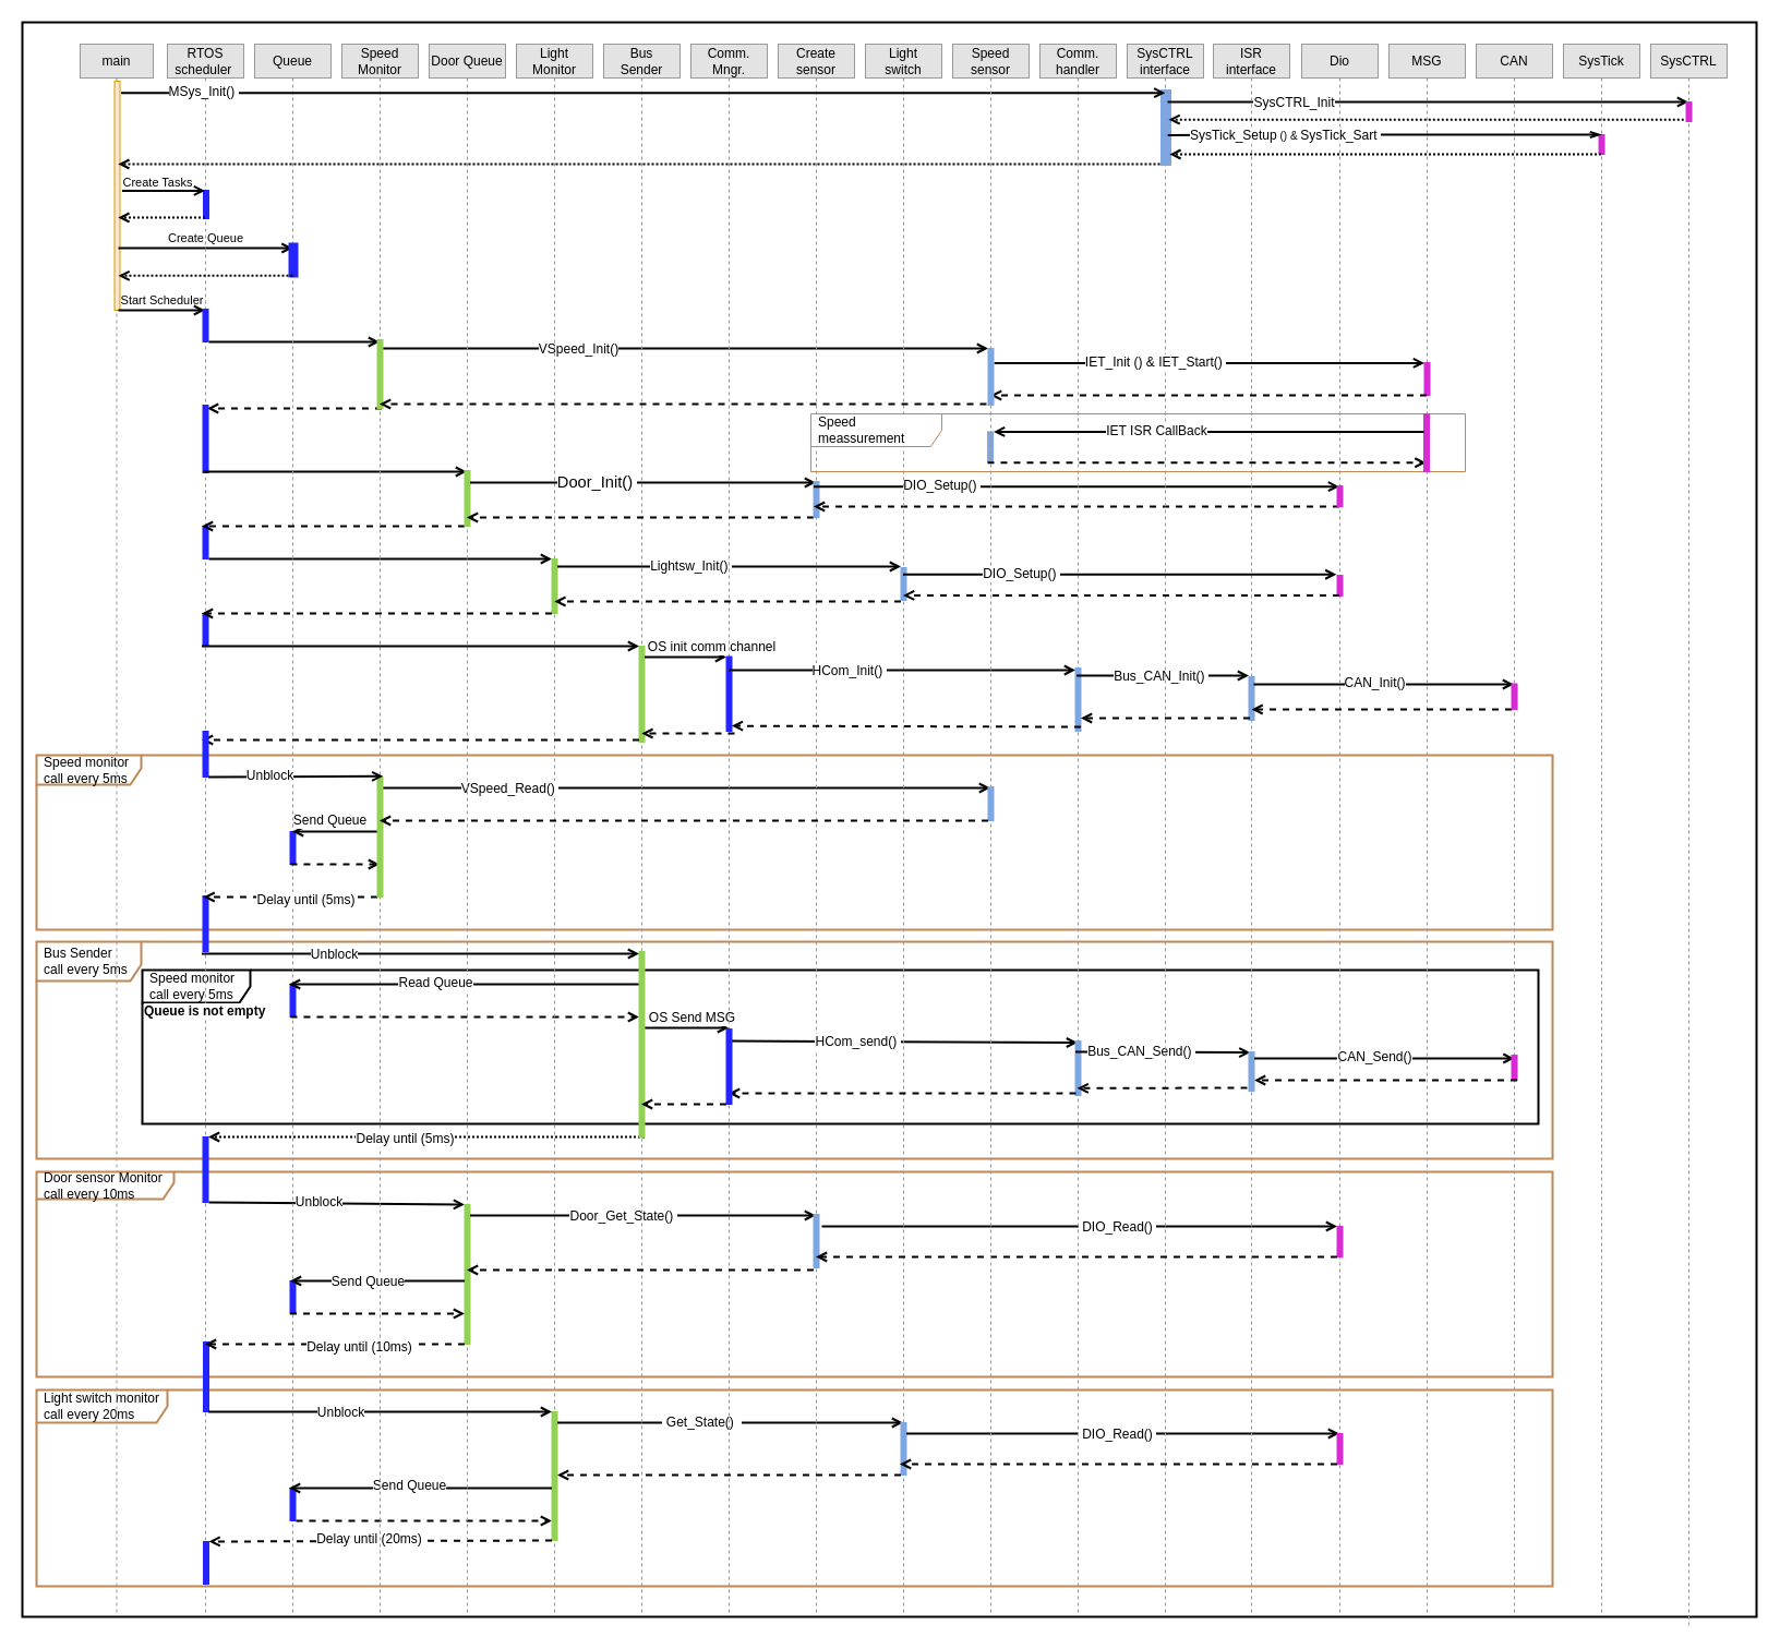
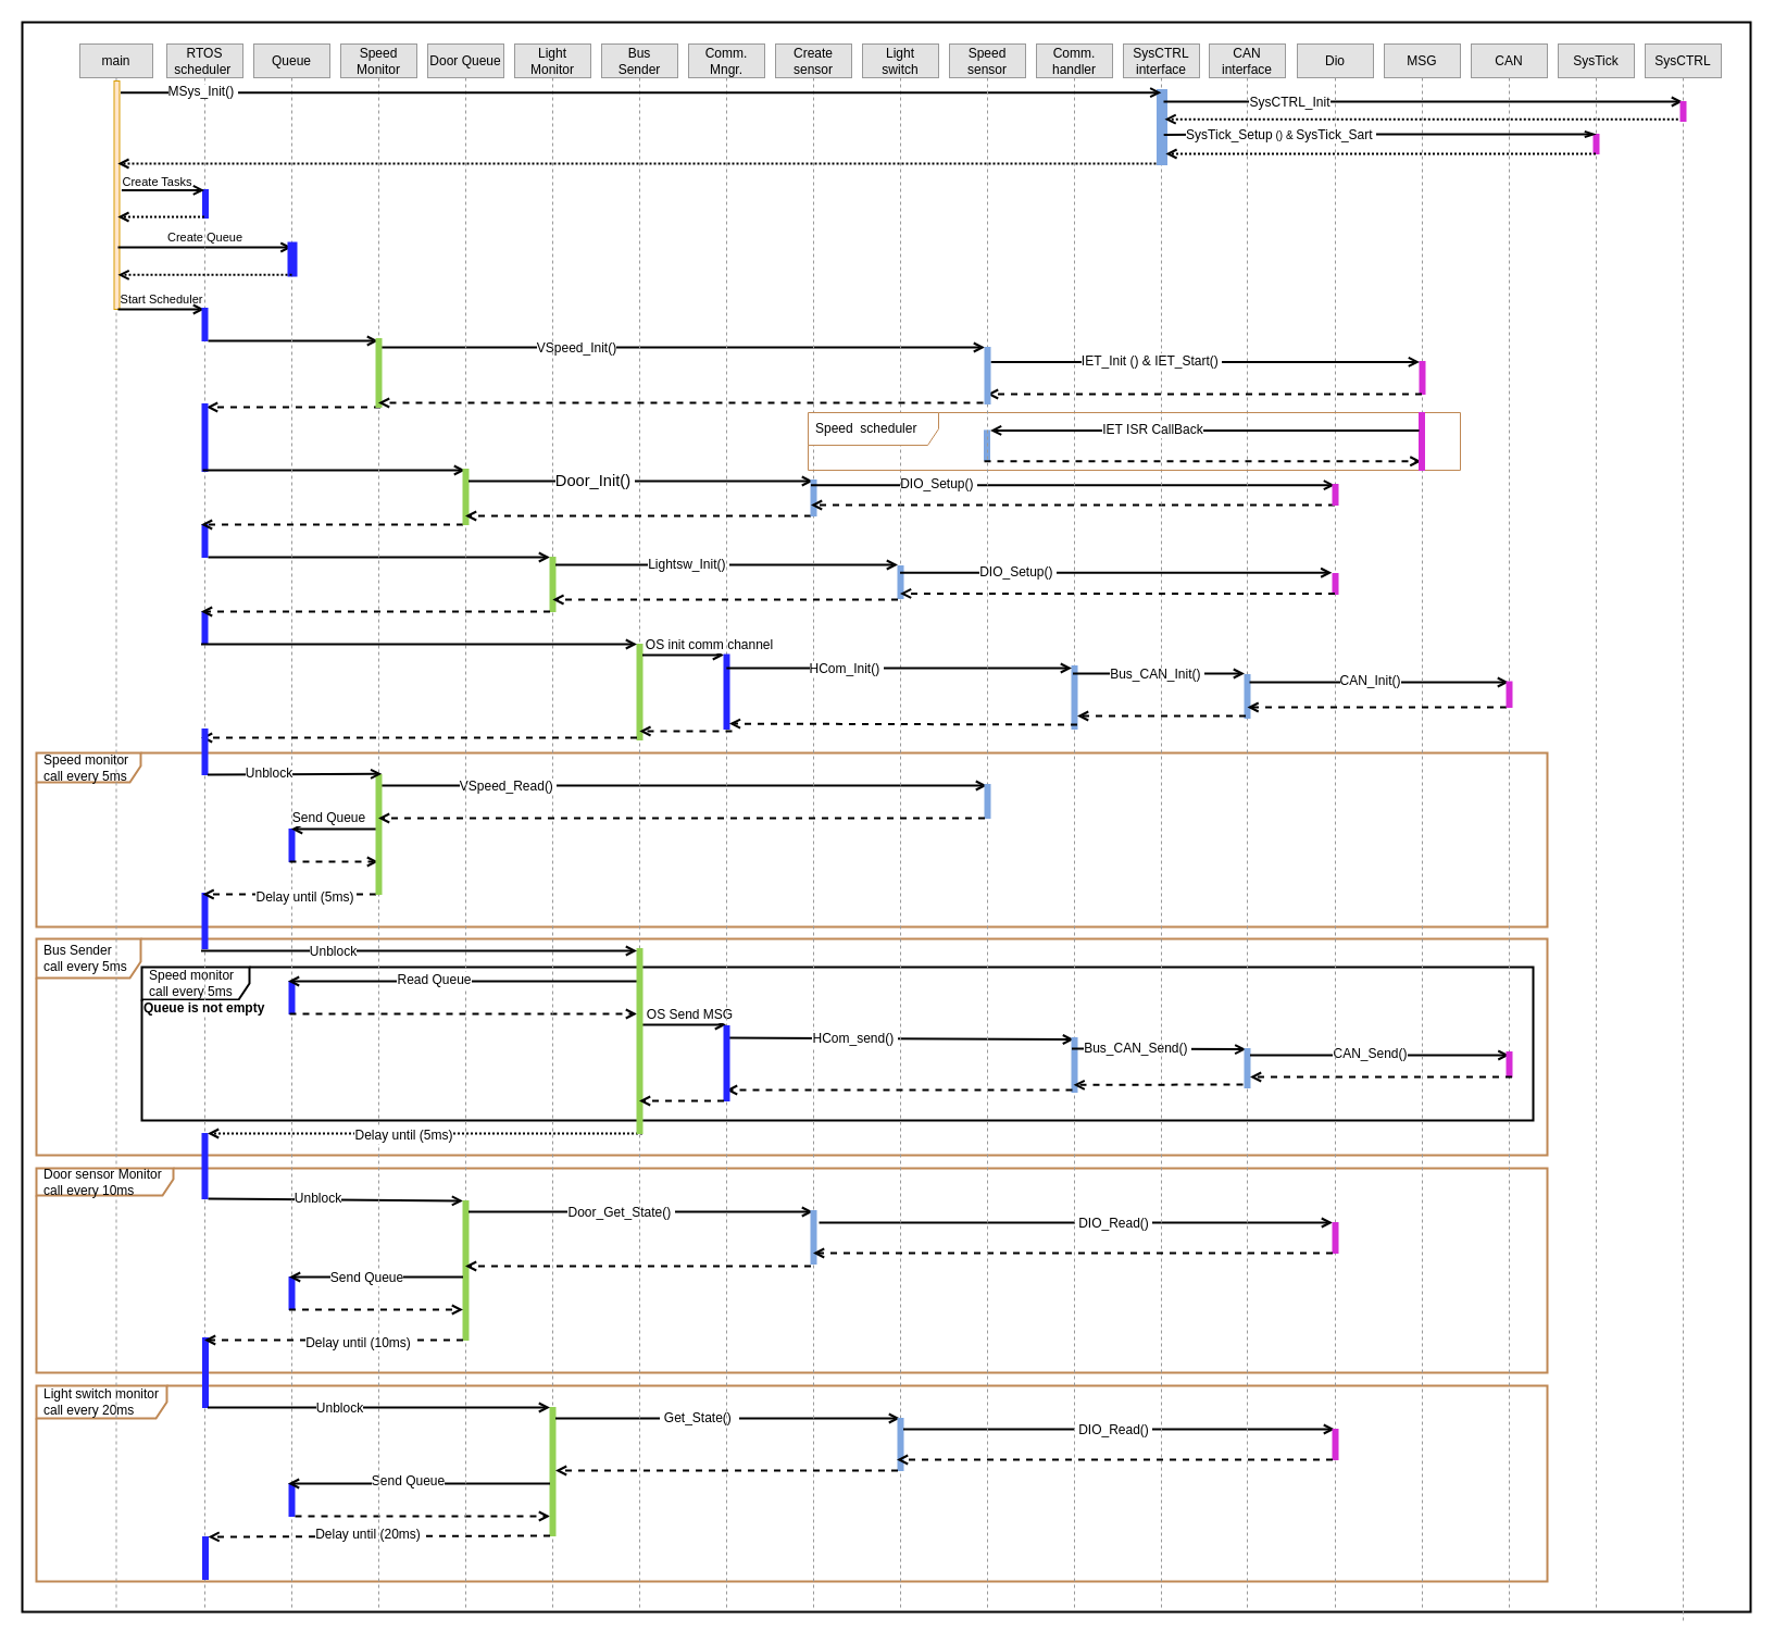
- <mxCell id="122" value="ISR interface" style="shape=umlLifeline;perimeter=lifelinePerimeter;whiteSpace=wrap;html=1;container=1;collapsible=0;recursiveResize=0;outlineConnect=0;size=31;fillColor=#E3E3E3;strokeColor=#999999;" parent="2" vertex="1"><mxGeometry x="1092" y="20" width="70" height="1440" as="geometry" /></mxCell>
+ <mxCell id="122" value="CAN interface" style="shape=umlLifeline;perimeter=lifelinePerimeter;whiteSpace=wrap;html=1;container=1;collapsible=0;recursiveResize=0;outlineConnect=0;size=31;fillColor=#E3E3E3;strokeColor=#999999;" parent="2" vertex="1"><mxGeometry x="1092" y="20" width="70" height="1440" as="geometry" /></mxCell>
- <mxCell id="174" value="Speed&amp;nbsp; meassurement" style="shape=umlFrame;whiteSpace=wrap;html=1;width=120;height=30;boundedLbl=1;verticalAlign=middle;align=left;spacingLeft=5;strokeWidth=1;container=1;recursiveResize=0;strokeColor=#BF8854;" parent="2" vertex="1"><mxGeometry x="723" y="359" width="600" height="53" as="geometry" /></mxCell>
+ <mxCell id="174" value="Speed&amp;nbsp; scheduler" style="shape=umlFrame;whiteSpace=wrap;html=1;width=120;height=30;boundedLbl=1;verticalAlign=middle;align=left;spacingLeft=5;strokeWidth=1;container=1;recursiveResize=0;strokeColor=#BF8854;" parent="2" vertex="1"><mxGeometry x="723" y="359" width="600" height="53" as="geometry" /></mxCell>
